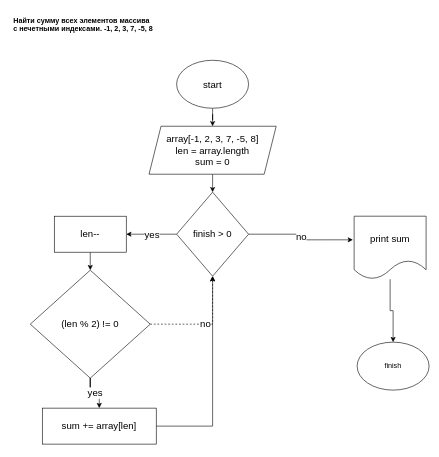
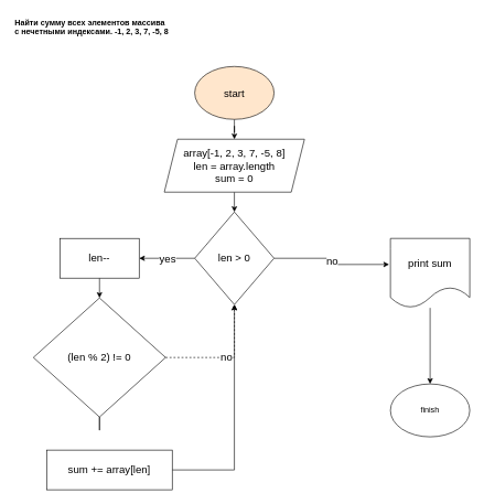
- <mxCell id="3" value="start" style="ellipse;whiteSpace=wrap;html=1;fontSize=16;fontStyle=0" vertex="1" parent="1"><mxGeometry x="294" y="100" width="120" height="80" as="geometry" /></mxCell>
+ <mxCell id="3" value="start" style="ellipse;whiteSpace=wrap;html=1;fontSize=16;fontStyle=0;fillColor=#ffe6cc;" vertex="1" parent="1"><mxGeometry x="294" y="100" width="120" height="80" as="geometry" /></mxCell>
- <mxCell id="9" value="finish &amp;gt; 0" style="rhombus;whiteSpace=wrap;html=1;fontSize=16;fontStyle=0" vertex="1" parent="1"><mxGeometry x="294" y="320" width="120" height="140" as="geometry" /></mxCell>
+ <mxCell id="9" value="len &amp;gt; 0" style="rhombus;whiteSpace=wrap;html=1;fontSize=16;fontStyle=0" vertex="1" parent="1"><mxGeometry x="294" y="320" width="120" height="140" as="geometry" /></mxCell>
- <mxCell id="10" value="finish" style="ellipse;whiteSpace=wrap;html=1;" vertex="1" parent="1"><mxGeometry x="595" y="570" width="120" height="80" as="geometry" /></mxCell>
+ <mxCell id="10" value="finish" style="ellipse;whiteSpace=wrap;html=1;" vertex="1" parent="1"><mxGeometry x="590" y="580" width="120" height="80" as="geometry" /></mxCell>
- <mxCell id="14" value="yes" style="edgeStyle=orthogonalEdgeStyle;rounded=0;orthogonalLoop=1;jettySize=auto;html=1;fontSize=16;" edge="1" parent="1" source="16" target="18"><mxGeometry relative="1" as="geometry" /></mxCell>
